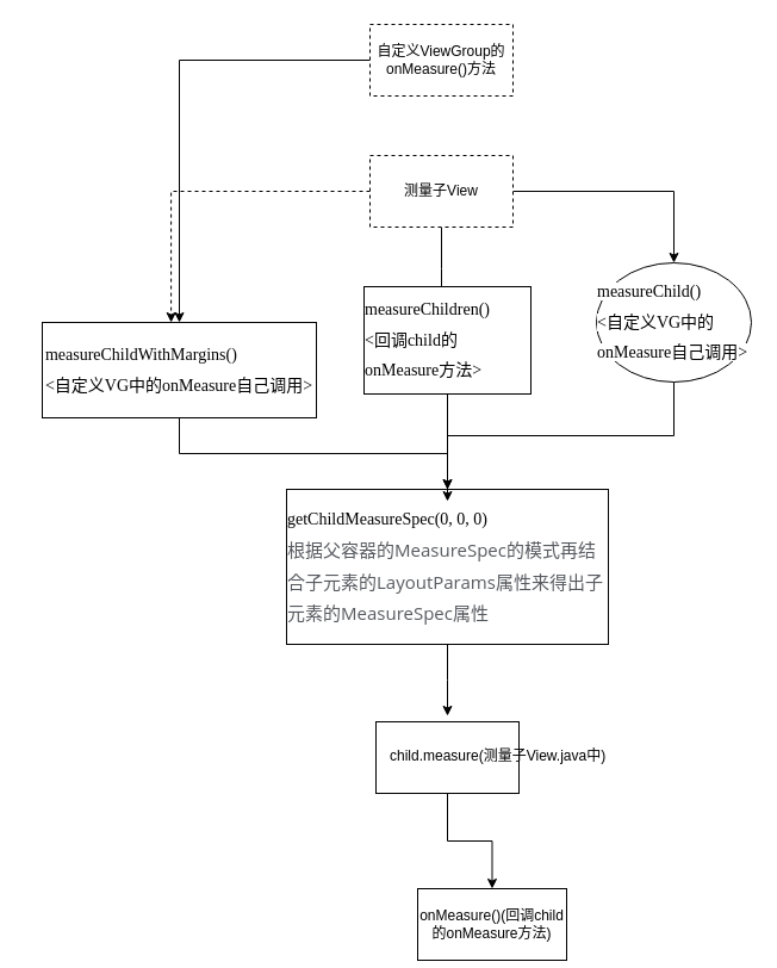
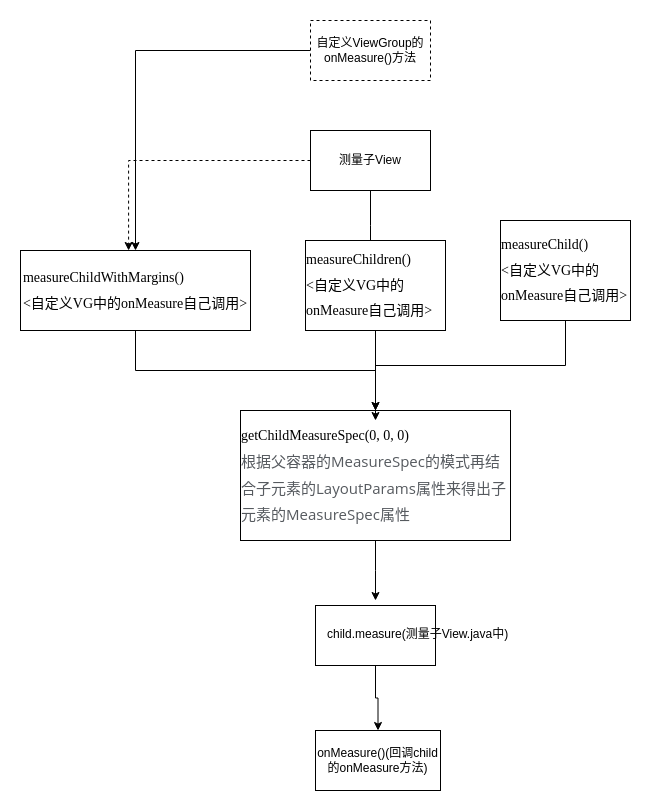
- <mxCell id="7" value="&lt;span&gt;测量子View&lt;/span&gt;" style="rounded=0;whiteSpace=wrap;html=1;align=center;dashed=1;" vertex="1" parent="1"><mxGeometry x="310" y="130" width="120" height="60" as="geometry" /></mxCell>
+ <mxCell id="7" value="&lt;span&gt;测量子View&lt;/span&gt;" style="rounded=0;whiteSpace=wrap;html=1;align=center;" vertex="1" parent="1"><mxGeometry x="310" y="130" width="120" height="60" as="geometry" /></mxCell>
- <mxCell id="5" style="edgeStyle=orthogonalEdgeStyle;rounded=0;orthogonalLoop=1;jettySize=auto;html=1;entryX=0.5;entryY=0;entryDx=0;entryDy=0;" edge="1" parent="1" source="7" target="9"><mxGeometry relative="1" as="geometry" /></mxCell>
- <mxCell id="9" value="&lt;div style=&quot;white-space: pre-wrap ; text-align: left ; line-height: 1.75 ; font-size: 14px&quot;&gt;&lt;span style=&quot;font-family: &amp;#34;microsoft yahei&amp;#34; , &amp;#34;stxihei&amp;#34; ; background-color: rgb(255 , 255 , 255)&quot;&gt;measureChild()&lt;/span&gt;&lt;/div&gt;&lt;div style=&quot;white-space: pre-wrap ; text-align: left ; line-height: 1.75 ; font-size: 14px&quot;&gt;&lt;span style=&quot;font-family: &amp;#34;microsoft yahei&amp;#34; , &amp;#34;stxihei&amp;#34; ; background-color: rgb(255 , 255 , 255)&quot;&gt;&amp;lt;自定义VG中的onMeasure自己调用&amp;gt;&lt;/span&gt;&lt;span style=&quot;font-family: &amp;#34;microsoft yahei&amp;#34; , &amp;#34;stxihei&amp;#34; ; background-color: rgb(255 , 255 , 255)&quot;&gt;&lt;br&gt;&lt;/span&gt;&lt;/div&gt;" style="ellipse;whiteSpace=wrap;html=1;align=center;" vertex="1" parent="1"><mxGeometry x="500" y="220" width="130" height="100" as="geometry" /></mxCell>
+ <mxCell id="9" value="&lt;div style=&quot;white-space: pre-wrap ; text-align: left ; line-height: 1.75 ; font-size: 14px&quot;&gt;&lt;span style=&quot;font-family: &amp;#34;microsoft yahei&amp;#34; , &amp;#34;stxihei&amp;#34; ; background-color: rgb(255 , 255 , 255)&quot;&gt;measureChild()&lt;/span&gt;&lt;/div&gt;&lt;div style=&quot;white-space: pre-wrap ; text-align: left ; line-height: 1.75 ; font-size: 14px&quot;&gt;&lt;span style=&quot;font-family: &amp;#34;microsoft yahei&amp;#34; , &amp;#34;stxihei&amp;#34; ; background-color: rgb(255 , 255 , 255)&quot;&gt;&amp;lt;自定义VG中的onMeasure自己调用&amp;gt;&lt;/span&gt;&lt;span style=&quot;font-family: &amp;#34;microsoft yahei&amp;#34; , &amp;#34;stxihei&amp;#34; ; background-color: rgb(255 , 255 , 255)&quot;&gt;&lt;br&gt;&lt;/span&gt;&lt;/div&gt;" style="rounded=0;whiteSpace=wrap;html=1;align=center;" vertex="1" parent="1"><mxGeometry x="500" y="220" width="130" height="100" as="geometry" /></mxCell>
- <mxCell id="19" value="&lt;div style=&quot;white-space: pre-wrap ; text-align: left ; line-height: 1.75 ; font-size: 14px&quot;&gt;&lt;span style=&quot;font-family: &amp;#34;microsoft yahei&amp;#34; , &amp;#34;stxihei&amp;#34; ; background-color: rgb(255 , 255 , 255)&quot;&gt;measureChildren()&lt;/span&gt;&lt;/div&gt;&lt;div style=&quot;white-space: pre-wrap ; text-align: left ; line-height: 1.75 ; font-size: 14px&quot;&gt;&lt;span style=&quot;font-family: &amp;#34;microsoft yahei&amp;#34; , &amp;#34;stxihei&amp;#34; ; background-color: rgb(255 , 255 , 255)&quot;&gt;&amp;lt;回调child的onMeasure方法&amp;gt;&lt;/span&gt;&lt;span style=&quot;font-family: &amp;#34;microsoft yahei&amp;#34; , &amp;#34;stxihei&amp;#34; ; background-color: rgb(255 , 255 , 255)&quot;&gt;&lt;br&gt;&lt;/span&gt;&lt;/div&gt;" style="rounded=0;whiteSpace=wrap;html=1;align=center;" vertex="1" parent="1"><mxGeometry x="305" y="240" width="140" height="90" as="geometry" /></mxCell>
+ <mxCell id="19" value="&lt;div style=&quot;white-space: pre-wrap ; text-align: left ; line-height: 1.75 ; font-size: 14px&quot;&gt;&lt;span style=&quot;font-family: &amp;#34;microsoft yahei&amp;#34; , &amp;#34;stxihei&amp;#34; ; background-color: rgb(255 , 255 , 255)&quot;&gt;measureChildren()&lt;/span&gt;&lt;/div&gt;&lt;div style=&quot;white-space: pre-wrap ; text-align: left ; line-height: 1.75 ; font-size: 14px&quot;&gt;&lt;span style=&quot;font-family: &amp;#34;microsoft yahei&amp;#34; , &amp;#34;stxihei&amp;#34; ; background-color: rgb(255 , 255 , 255)&quot;&gt;&amp;lt;自定义VG中的onMeasure自己调用&amp;gt;&lt;/span&gt;&lt;span style=&quot;font-family: &amp;#34;microsoft yahei&amp;#34; , &amp;#34;stxihei&amp;#34; ; background-color: rgb(255 , 255 , 255)&quot;&gt;&lt;br&gt;&lt;/span&gt;&lt;/div&gt;" style="rounded=0;whiteSpace=wrap;html=1;align=center;" vertex="1" parent="1"><mxGeometry x="305" y="240" width="140" height="90" as="geometry" /></mxCell>
- <mxCell id="11" value="&lt;div style=&quot;white-space: pre-wrap ; text-align: left ; line-height: 1.75 ; font-size: 14px&quot;&gt;&lt;span style=&quot;font-family: &amp;#34;microsoft yahei&amp;#34; , &amp;#34;stxihei&amp;#34; ; background-color: rgb(255 , 255 , 255)&quot;&gt;measureChildWithMargins()&lt;/span&gt;&lt;/div&gt;&lt;div style=&quot;white-space: pre-wrap ; text-align: left ; line-height: 1.75 ; font-size: 14px&quot;&gt;&lt;font face=&quot;microsoft yahei, stxihei&quot;&gt;&lt;span style=&quot;background-color: rgb(255 , 255 , 255)&quot;&gt;&amp;lt;自定义VG中的onMeasure自己调用&amp;gt;&lt;/span&gt;&lt;/font&gt;&lt;/div&gt;" style="rounded=0;whiteSpace=wrap;html=1;align=center;" vertex="1" parent="1"><mxGeometry x="35" y="270" width="230" height="80" as="geometry" /></mxCell>
+ <mxCell id="11" value="&lt;div style=&quot;white-space: pre-wrap ; text-align: left ; line-height: 1.75 ; font-size: 14px&quot;&gt;&lt;span style=&quot;font-family: &amp;#34;microsoft yahei&amp;#34; , &amp;#34;stxihei&amp;#34; ; background-color: rgb(255 , 255 , 255)&quot;&gt;measureChildWithMargins()&lt;/span&gt;&lt;/div&gt;&lt;div style=&quot;white-space: pre-wrap ; text-align: left ; line-height: 1.75 ; font-size: 14px&quot;&gt;&lt;font face=&quot;microsoft yahei, stxihei&quot;&gt;&lt;span style=&quot;background-color: rgb(255 , 255 , 255)&quot;&gt;&amp;lt;自定义VG中的onMeasure自己调用&amp;gt;&lt;/span&gt;&lt;/font&gt;&lt;/div&gt;" style="rounded=0;whiteSpace=wrap;html=1;align=center;" vertex="1" parent="1"><mxGeometry x="20" y="250" width="230" height="80" as="geometry" /></mxCell>
- <mxCell id="17" value="onMeasure()(回调child的onMeasure方法)" style="rounded=0;whiteSpace=wrap;html=1;align=center;" vertex="1" parent="1"><mxGeometry x="350" y="745" width="125" height="60" as="geometry" /></mxCell>
+ <mxCell id="17" value="onMeasure()(回调child的onMeasure方法)" style="rounded=0;whiteSpace=wrap;html=1;align=center;" vertex="1" parent="1"><mxGeometry x="315" y="730" width="125" height="60" as="geometry" /></mxCell>
